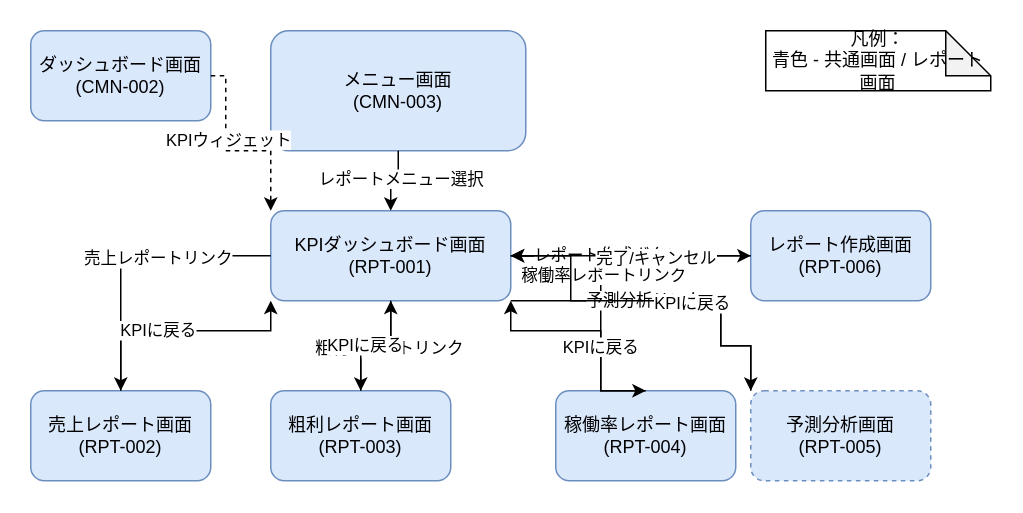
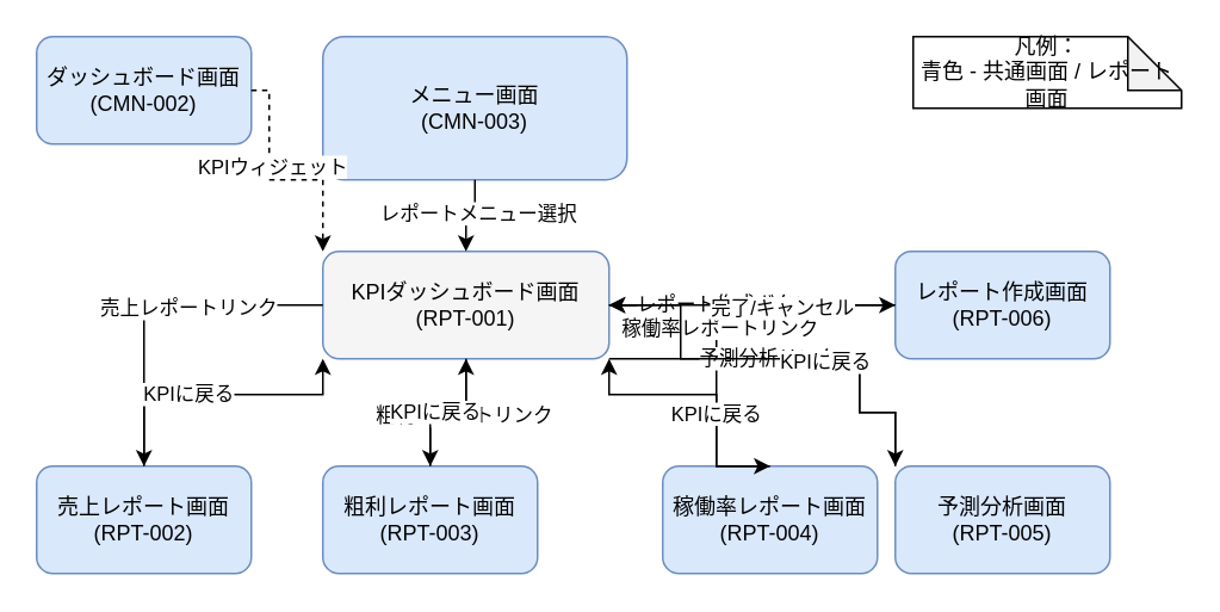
- <mxCell id="4" value="KPIダッシュボード画面&#10;(RPT-001)" style="rounded=1;whiteSpace=wrap;html=1;fillColor=#dae8fc;strokeColor=#6c8ebf;" vertex="1" parent="1"><mxGeometry x="180" y="140" width="160" height="60" as="geometry" /></mxCell>
+ <mxCell id="4" value="KPIダッシュボード画面&#10;(RPT-001)" style="rounded=1;whiteSpace=wrap;html=1;fillColor=#f5f5f5;strokeColor=#6c8ebf;" vertex="1" parent="1"><mxGeometry x="180" y="140" width="160" height="60" as="geometry" /></mxCell>
- <mxCell id="8" value="予測分析画面&#10;(RPT-005)" style="rounded=1;whiteSpace=wrap;html=1;fillColor=#dae8fc;strokeColor=#6c8ebf;dashed=1;" vertex="1" parent="1"><mxGeometry x="500" y="260" width="120" height="60" as="geometry" /></mxCell>
+ <mxCell id="8" value="予測分析画面&#10;(RPT-005)" style="rounded=1;whiteSpace=wrap;html=1;fillColor=#dae8fc;strokeColor=#6c8ebf;" vertex="1" parent="1"><mxGeometry x="500" y="260" width="120" height="60" as="geometry" /></mxCell>
